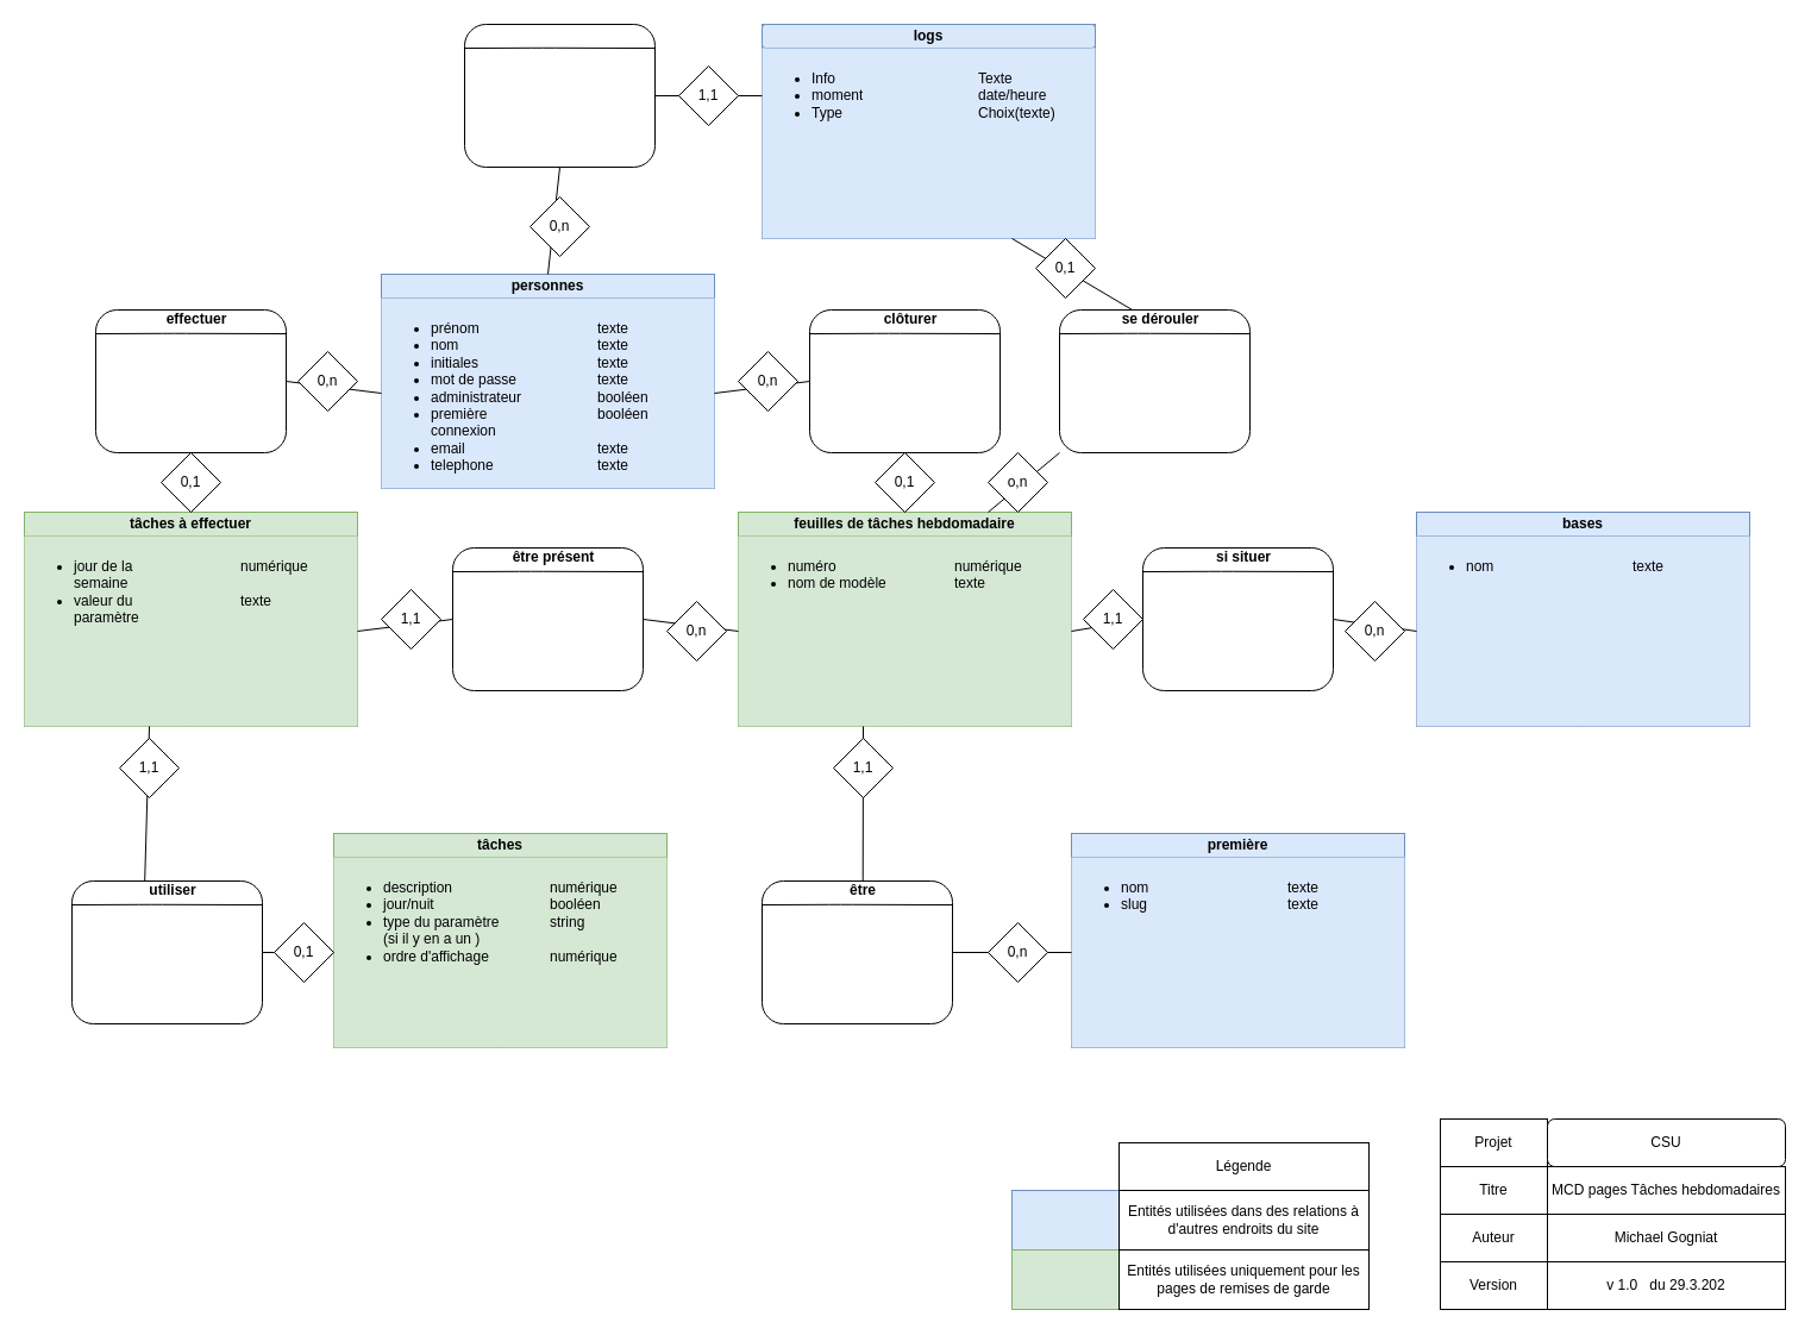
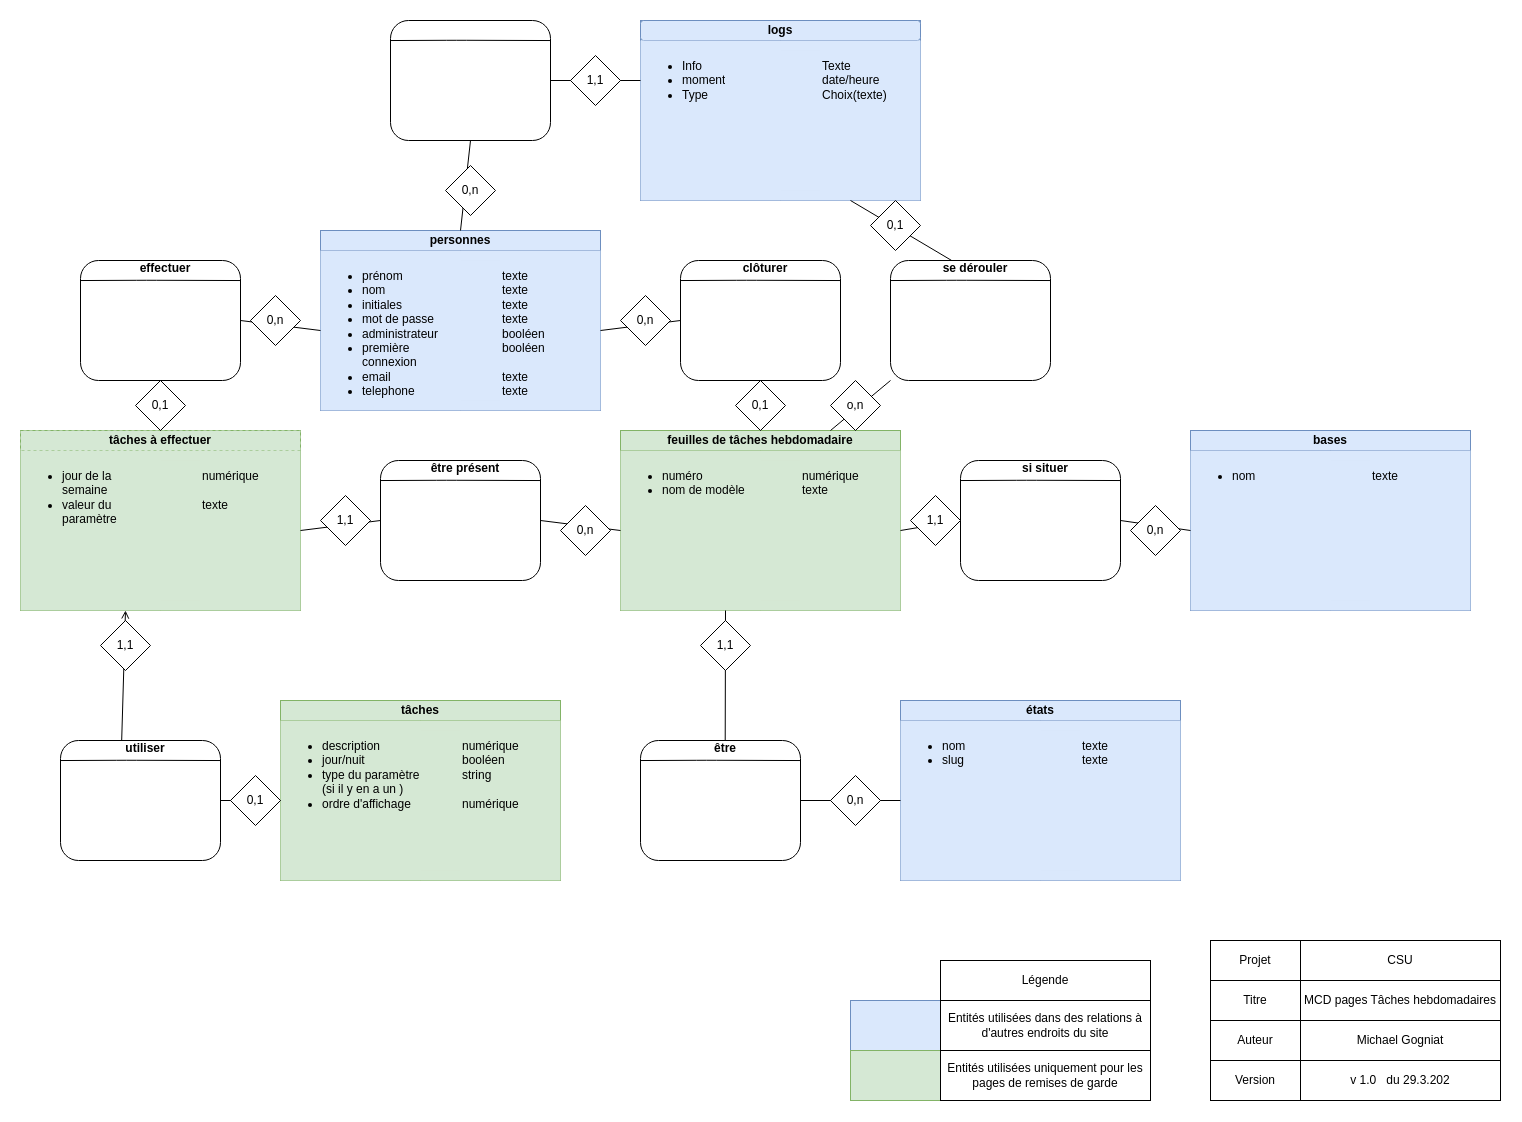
- <mxCell id="51" value="&lt;b&gt;tâches à effectuer&lt;/b&gt;" style="rounded=0;whiteSpace=wrap;html=1;fillColor=#d5e8d4;strokeColor=#82b366;" vertex="1" parent="1"><mxGeometry x="20" y="430" width="280" height="20" as="geometry" /></mxCell>
+ <mxCell id="51" value="&lt;b&gt;tâches à effectuer&lt;/b&gt;" style="rounded=0;whiteSpace=wrap;html=1;fillColor=#d5e8d4;strokeColor=#82b366;dashed=1;" vertex="1" parent="1"><mxGeometry x="20" y="430" width="280" height="20" as="geometry" /></mxCell>
- <mxCell id="73" value="" style="endArrow=none;html=1;entryX=0.75;entryY=1;entryDx=0;entryDy=0;exitX=0.25;exitY=0;exitDx=0;exitDy=0;" edge="1" parent="1" source="48" target="52"><mxGeometry width="50" height="50" relative="1" as="geometry"><mxPoint x="370" y="380" as="sourcePoint" /><mxPoint x="300" y="380" as="targetPoint" /></mxGeometry></mxCell>
+ <mxCell id="73" value="" style="endArrow=open;html=1;entryX=0.75;entryY=1;entryDx=0;entryDy=0;exitX=0.25;exitY=0;exitDx=0;exitDy=0;" edge="1" parent="1" source="48" target="52"><mxGeometry width="50" height="50" relative="1" as="geometry"><mxPoint x="370" y="380" as="sourcePoint" /><mxPoint x="300" y="380" as="targetPoint" /></mxGeometry></mxCell>
- <mxCell id="31" value="&lt;b&gt;première&lt;/b&gt;" style="rounded=0;whiteSpace=wrap;html=1;fillColor=#dae8fc;strokeColor=#6c8ebf;" vertex="1" parent="1"><mxGeometry x="900" y="700" width="280" height="20" as="geometry" /></mxCell>
+ <mxCell id="31" value="&lt;b&gt;états&lt;/b&gt;" style="rounded=0;whiteSpace=wrap;html=1;fillColor=#dae8fc;strokeColor=#6c8ebf;" vertex="1" parent="1"><mxGeometry x="900" y="700" width="280" height="20" as="geometry" /></mxCell>
- <mxCell id="7" value="CSU" style="whiteSpace=wrap;html=1;labelBackgroundColor=none;rounded=1;" parent="1" vertex="1"><mxGeometry x="1300" y="940" width="200" height="40" as="geometry" /></mxCell>
+ <mxCell id="7" value="CSU" style="rounded=0;whiteSpace=wrap;html=1;labelBackgroundColor=none;" parent="1" vertex="1"><mxGeometry x="1300" y="940" width="200" height="40" as="geometry" /></mxCell>
